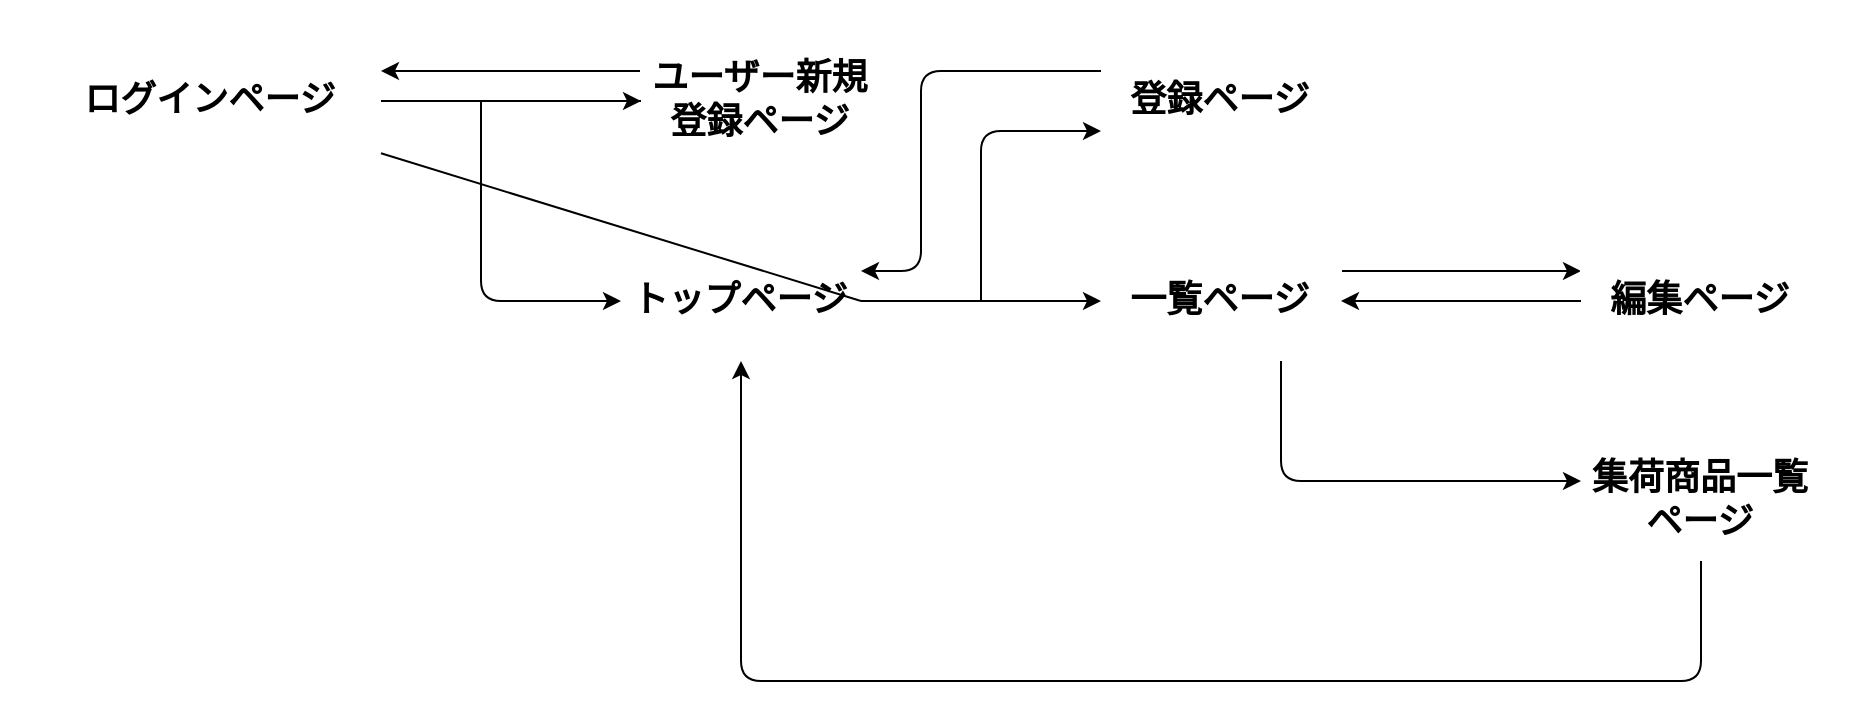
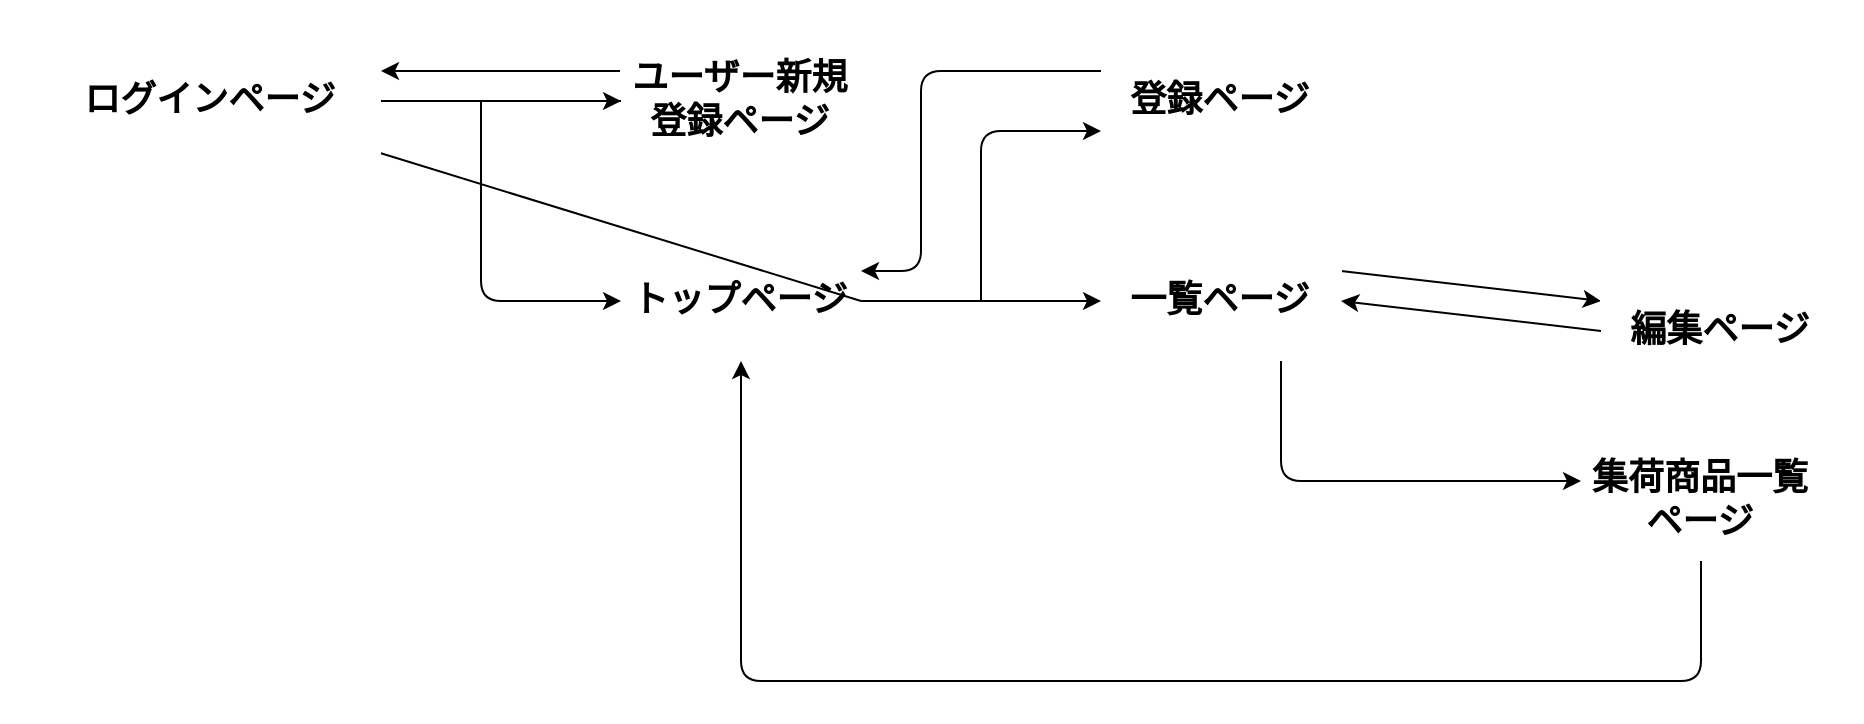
- <mxCell id="5" value="&lt;h2&gt;ユーザー新規登録ページ&lt;/h2&gt;" style="rounded=1;whiteSpace=wrap;html=1;fillColor=none;strokeColor=#FFFFFF;" vertex="1" parent="1"><mxGeometry x="320" y="20" width="120" height="60" as="geometry" /></mxCell>
+ <mxCell id="5" value="&lt;h2&gt;ユーザー新規登録ページ&lt;/h2&gt;" style="rounded=1;whiteSpace=wrap;html=1;fillColor=none;strokeColor=#FFFFFF;" vertex="1" parent="1"><mxGeometry x="310" y="20" width="120" height="60" as="geometry" /></mxCell>
- <mxCell id="11" value="&lt;h2&gt;編集ページ&lt;/h2&gt;" style="rounded=1;whiteSpace=wrap;html=1;fillColor=none;strokeColor=#FFFFFF;" vertex="1" parent="1"><mxGeometry x="790" y="120" width="120" height="60" as="geometry" /></mxCell>
+ <mxCell id="11" value="&lt;h2&gt;編集ページ&lt;/h2&gt;" style="rounded=1;whiteSpace=wrap;html=1;fillColor=none;strokeColor=#FFFFFF;" vertex="1" parent="1"><mxGeometry x="800" y="135" width="120" height="60" as="geometry" /></mxCell>
